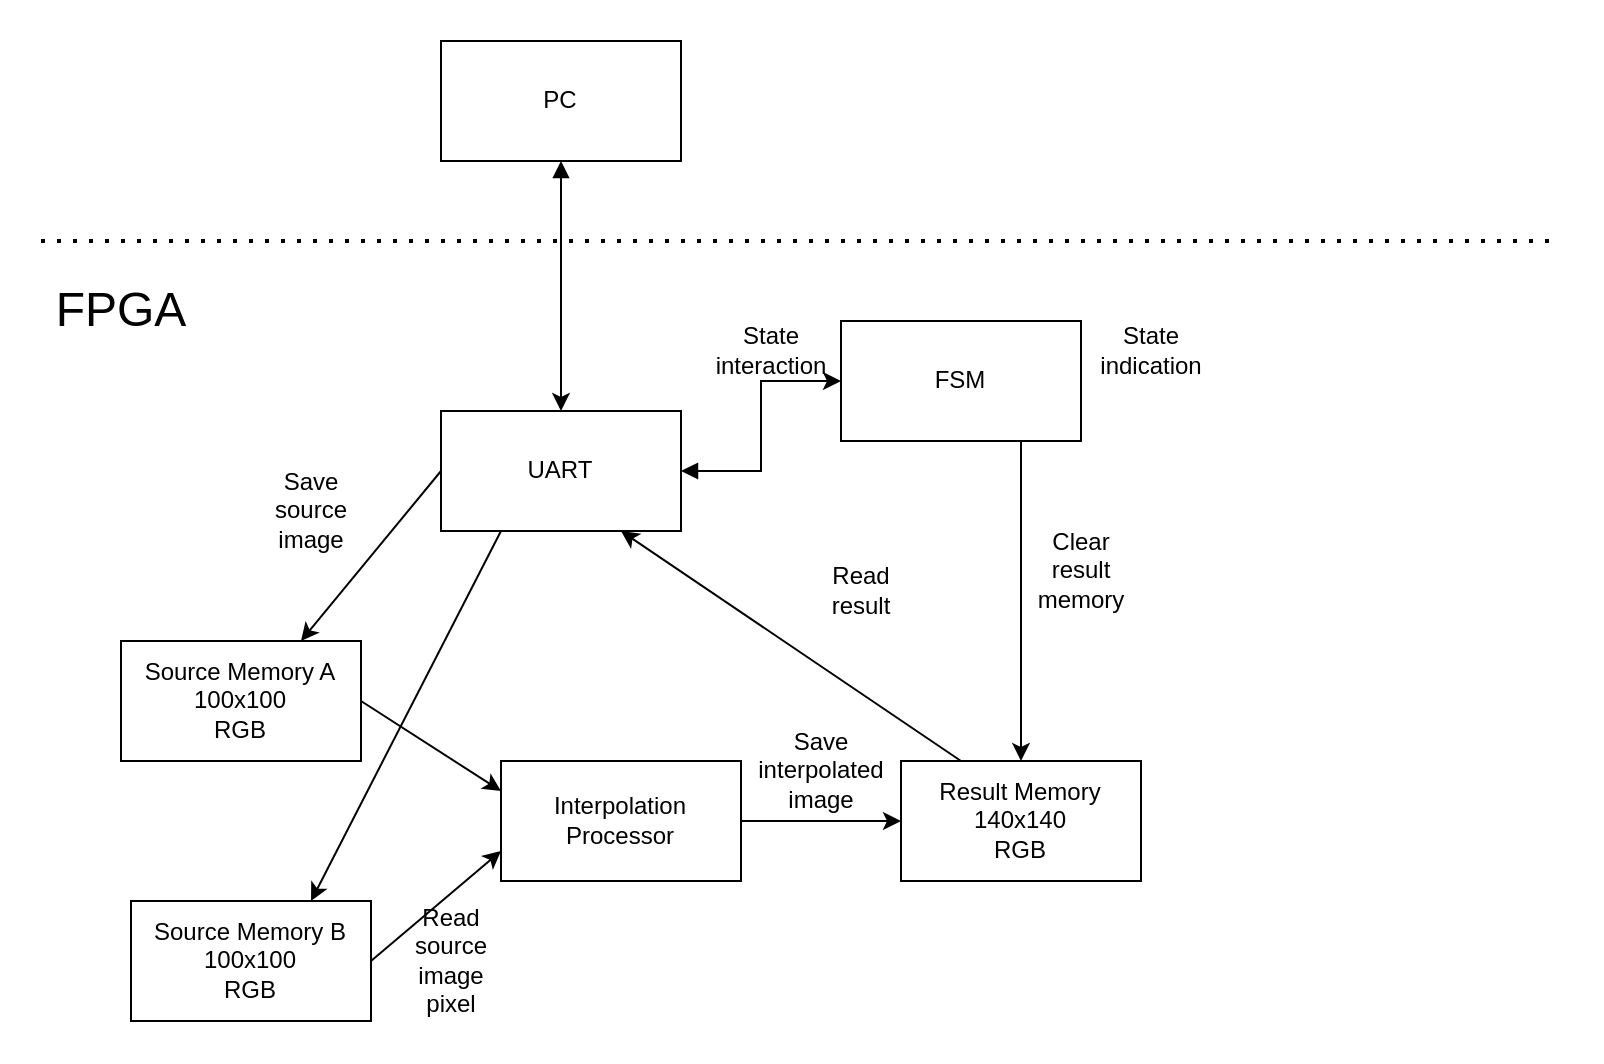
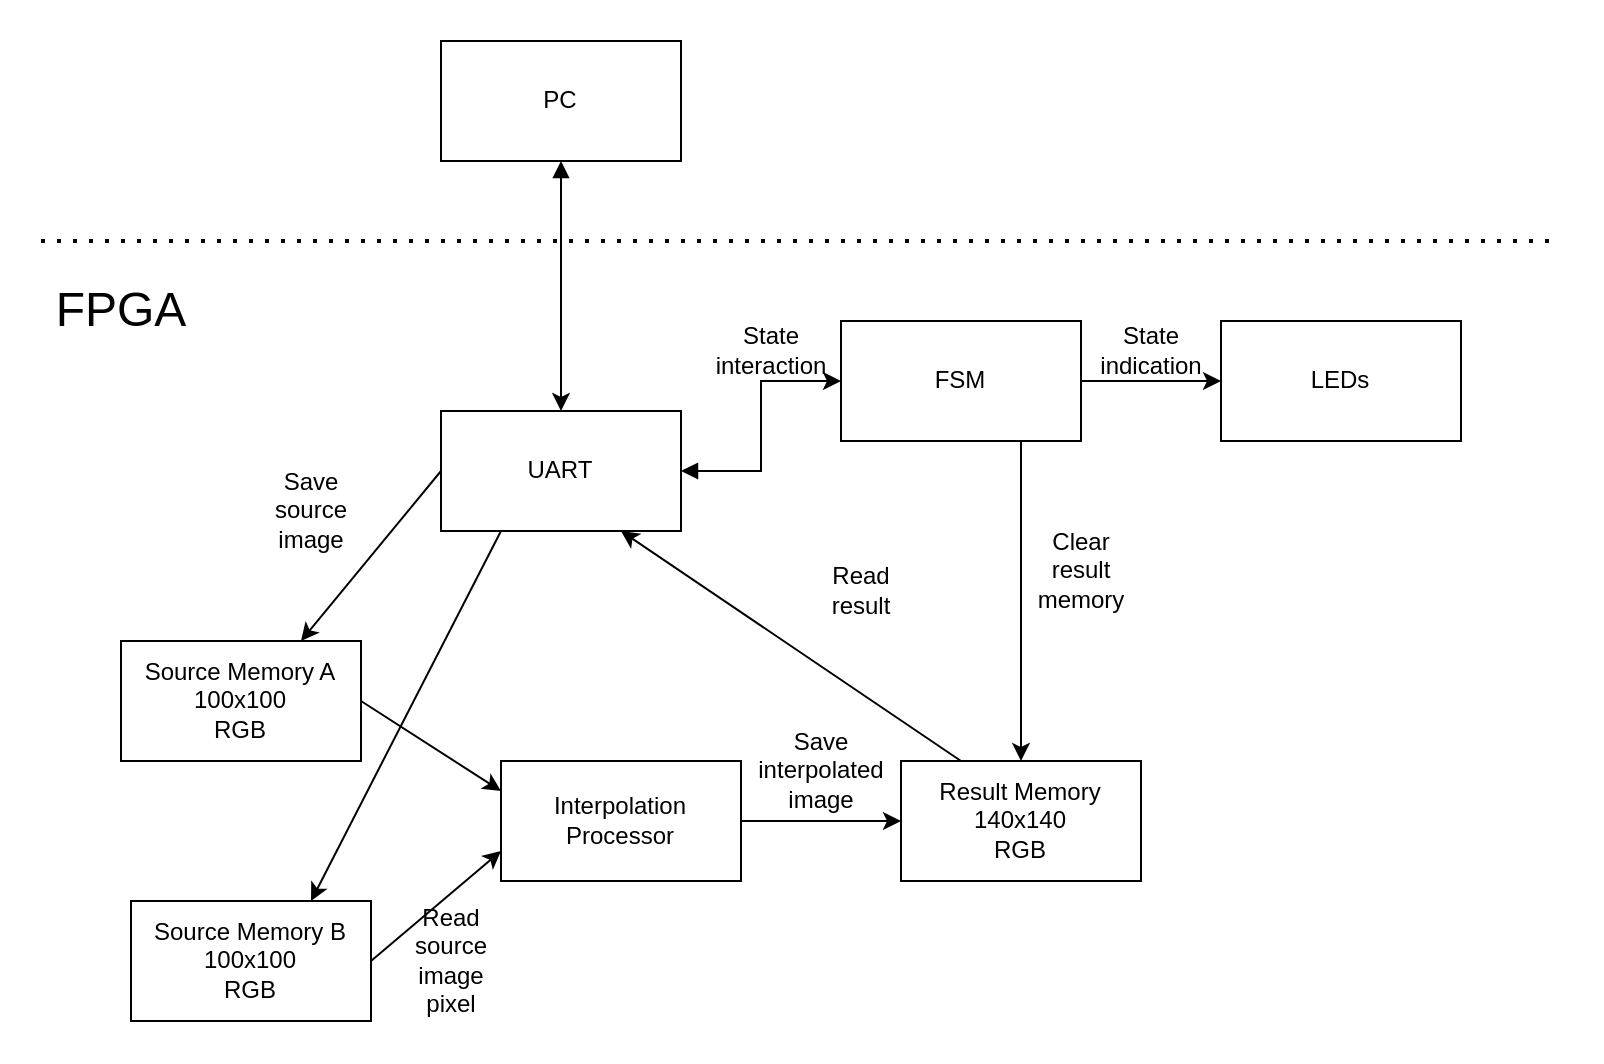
+ <mxCell id="3" style="edgeStyle=none;rounded=0;orthogonalLoop=1;jettySize=auto;html=1;exitX=1;exitY=0.5;exitDx=0;exitDy=0;entryX=0;entryY=0.5;entryDx=0;entryDy=0;startArrow=none;startFill=0;" edge="1" parent="1" source="4" target="26"><mxGeometry relative="1" as="geometry" /></mxCell>
+ <mxCell id="26" value="LEDs" style="rounded=0;whiteSpace=wrap;html=1;" vertex="1" parent="1"><mxGeometry x="610" y="160" width="120" height="60" as="geometry" /></mxCell>
